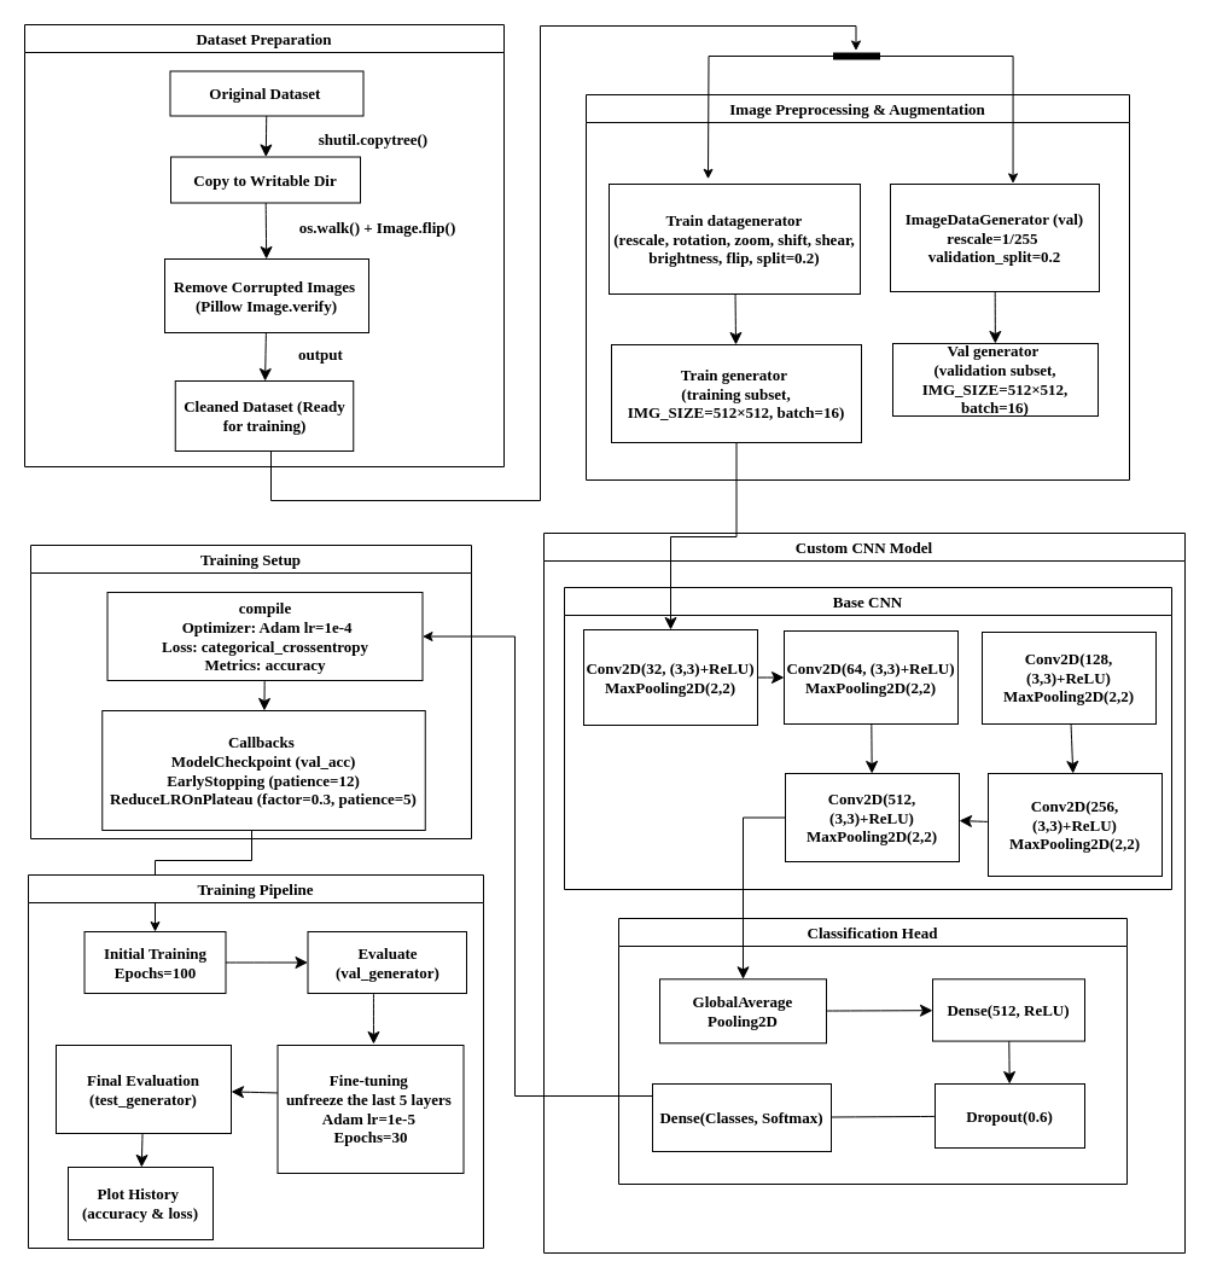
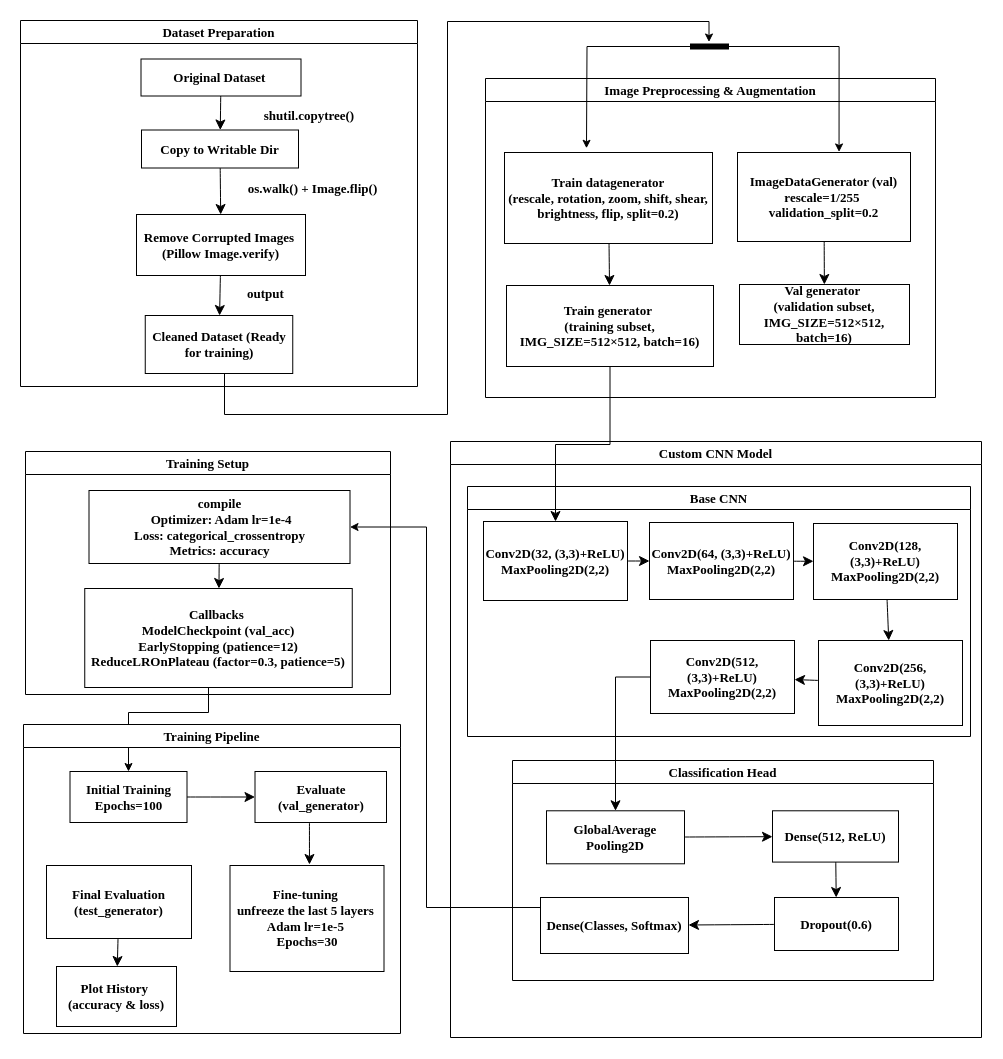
- <mxCell id="24" value="" style="edgeStyle=none;curved=1;rounded=0;orthogonalLoop=1;jettySize=auto;html=1;fontSize=13;startSize=8;endSize=8;fontFamily=Times New Roman;" edge="1" parent="21" source="25" target="28"><mxGeometry relative="1" as="geometry" /></mxCell>
+ <mxCell id="24" value="" style="edgeStyle=none;curved=1;rounded=0;orthogonalLoop=1;jettySize=auto;html=1;fontSize=13;startSize=8;endSize=8;fontFamily=Times New Roman;" edge="1" parent="21" source="25" target="27"><mxGeometry relative="1" as="geometry" /></mxCell>
- <mxCell id="50" value="" style="edgeStyle=none;curved=1;rounded=0;orthogonalLoop=1;jettySize=auto;html=1;fontSize=13;startSize=8;endSize=8;exitX=0.023;exitY=0.373;exitDx=0;exitDy=0;exitPerimeter=0;fontFamily=Times New Roman;" edge="1" parent="45" source="51" target="53"><mxGeometry relative="1" as="geometry"><mxPoint x="199" y="181" as="sourcePoint" /></mxGeometry></mxCell>
- <mxCell id="36" value="" style="edgeStyle=none;curved=1;rounded=0;orthogonalLoop=1;jettySize=auto;html=1;fontSize=13;startSize=8;endSize=8;fontFamily=Times New Roman;endArrow=none;" edge="1" parent="31" source="37" target="38"><mxGeometry relative="1" as="geometry" /></mxCell>
+ <mxCell id="36" value="" style="edgeStyle=none;curved=1;rounded=0;orthogonalLoop=1;jettySize=auto;html=1;fontSize=13;startSize=8;endSize=8;fontFamily=Times New Roman;" edge="1" parent="31" source="37" target="38"><mxGeometry relative="1" as="geometry" /></mxCell>
